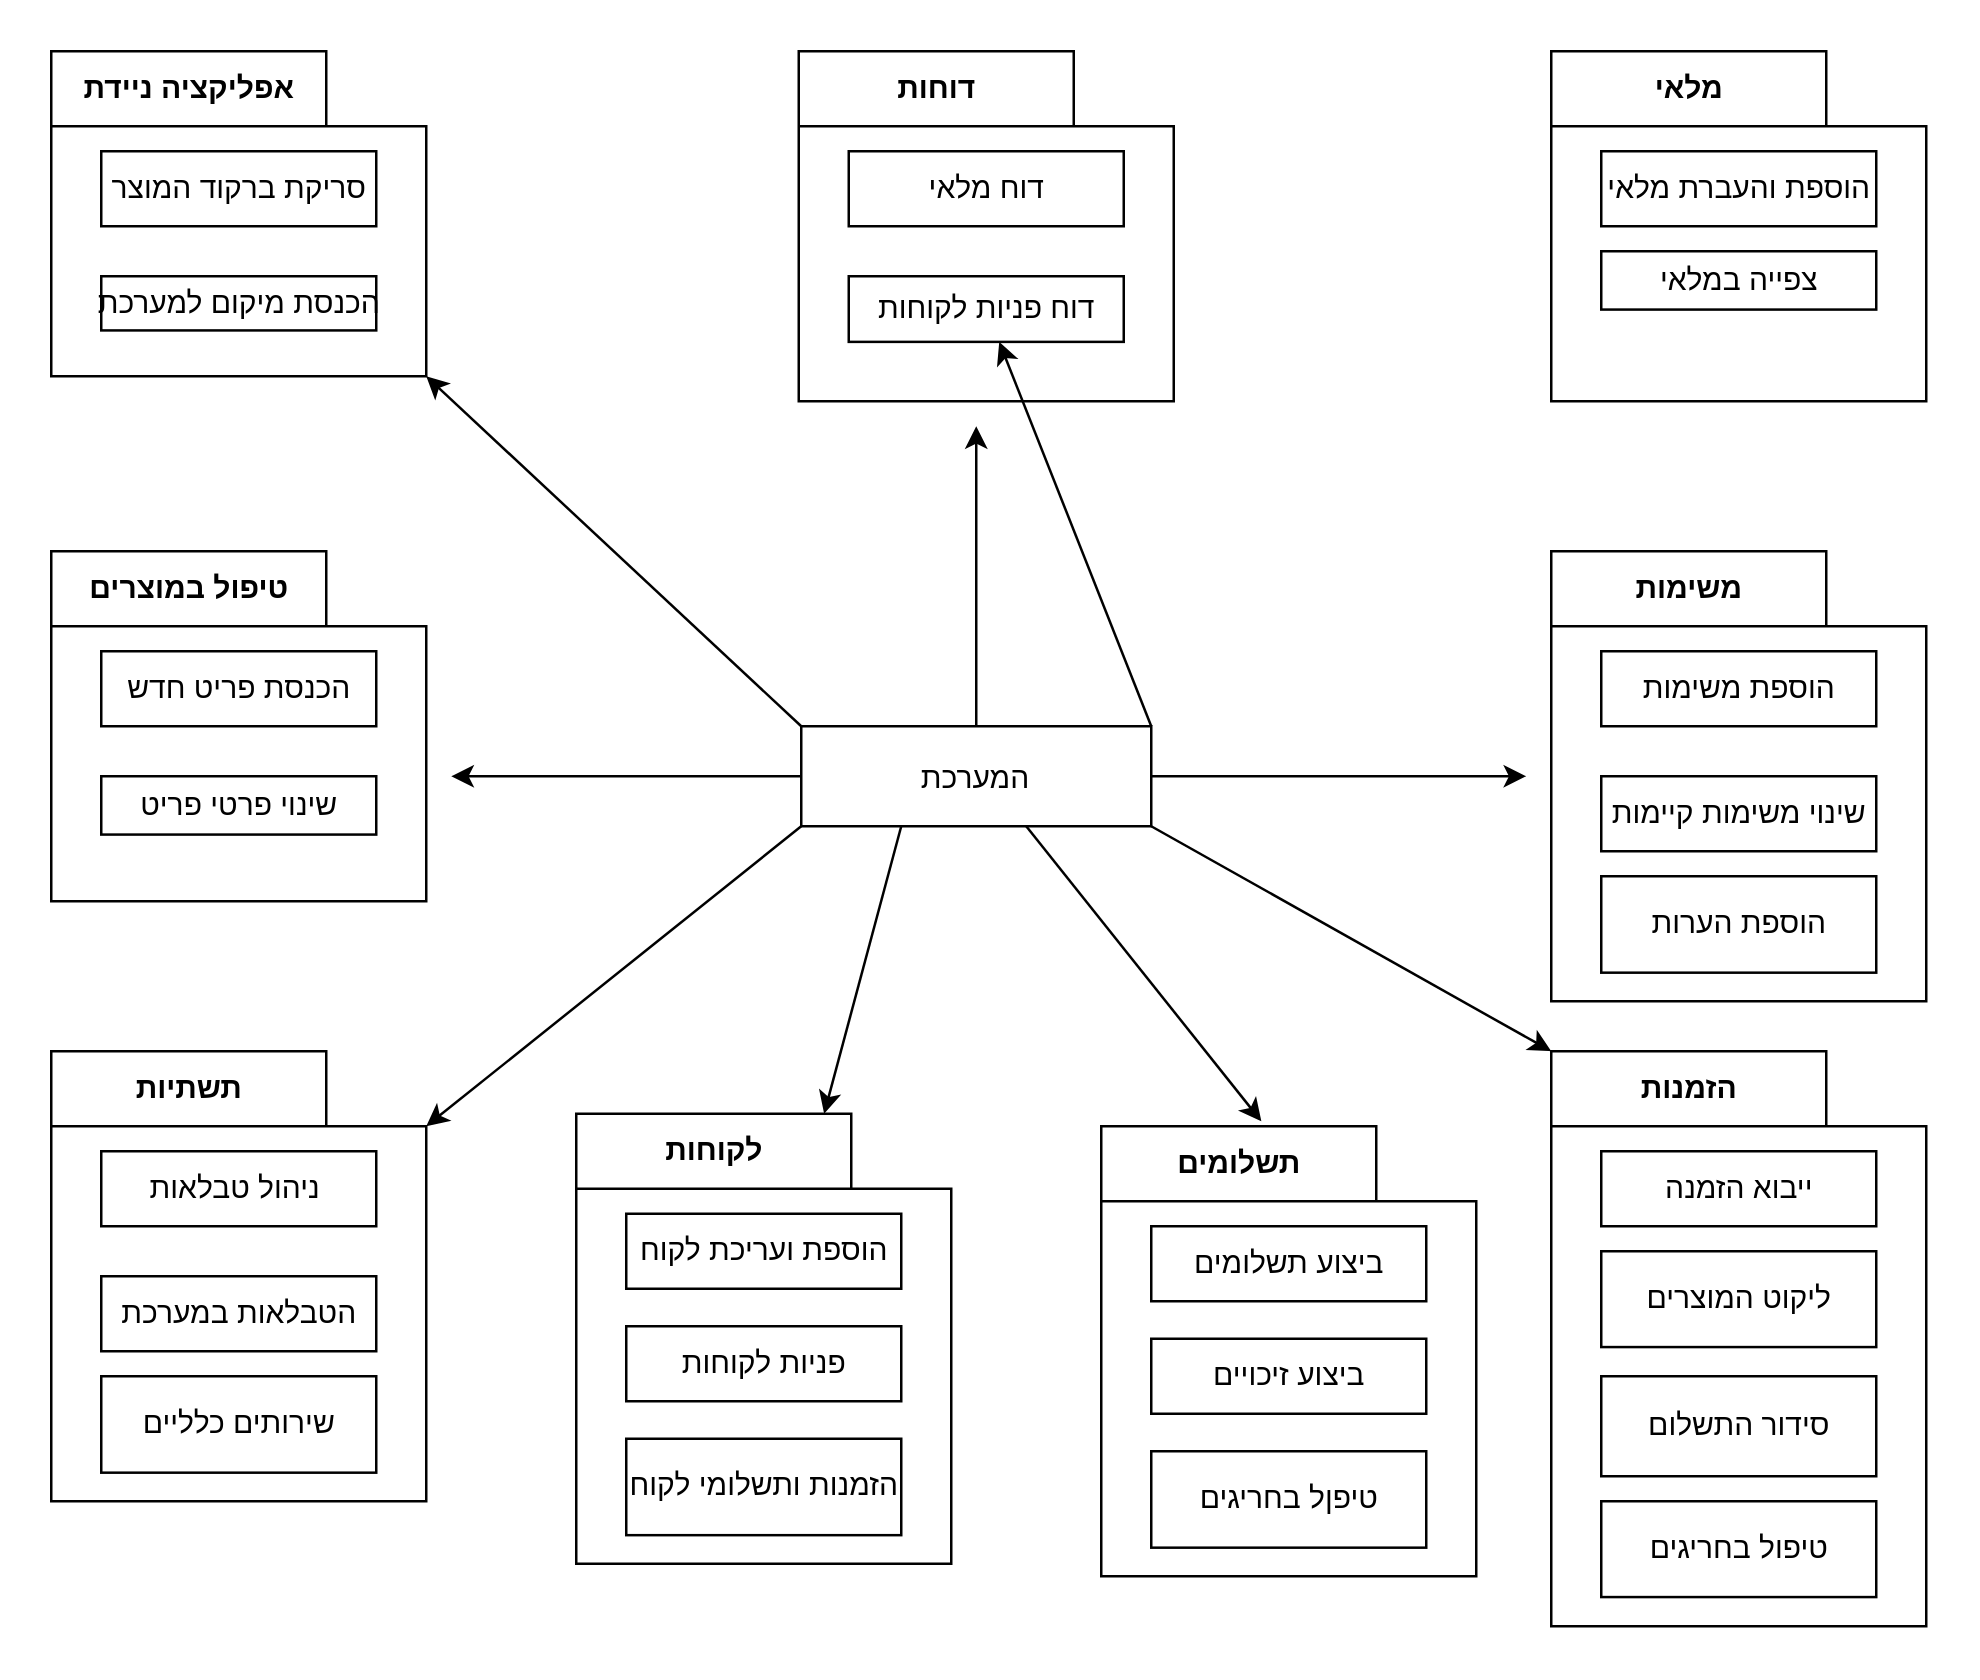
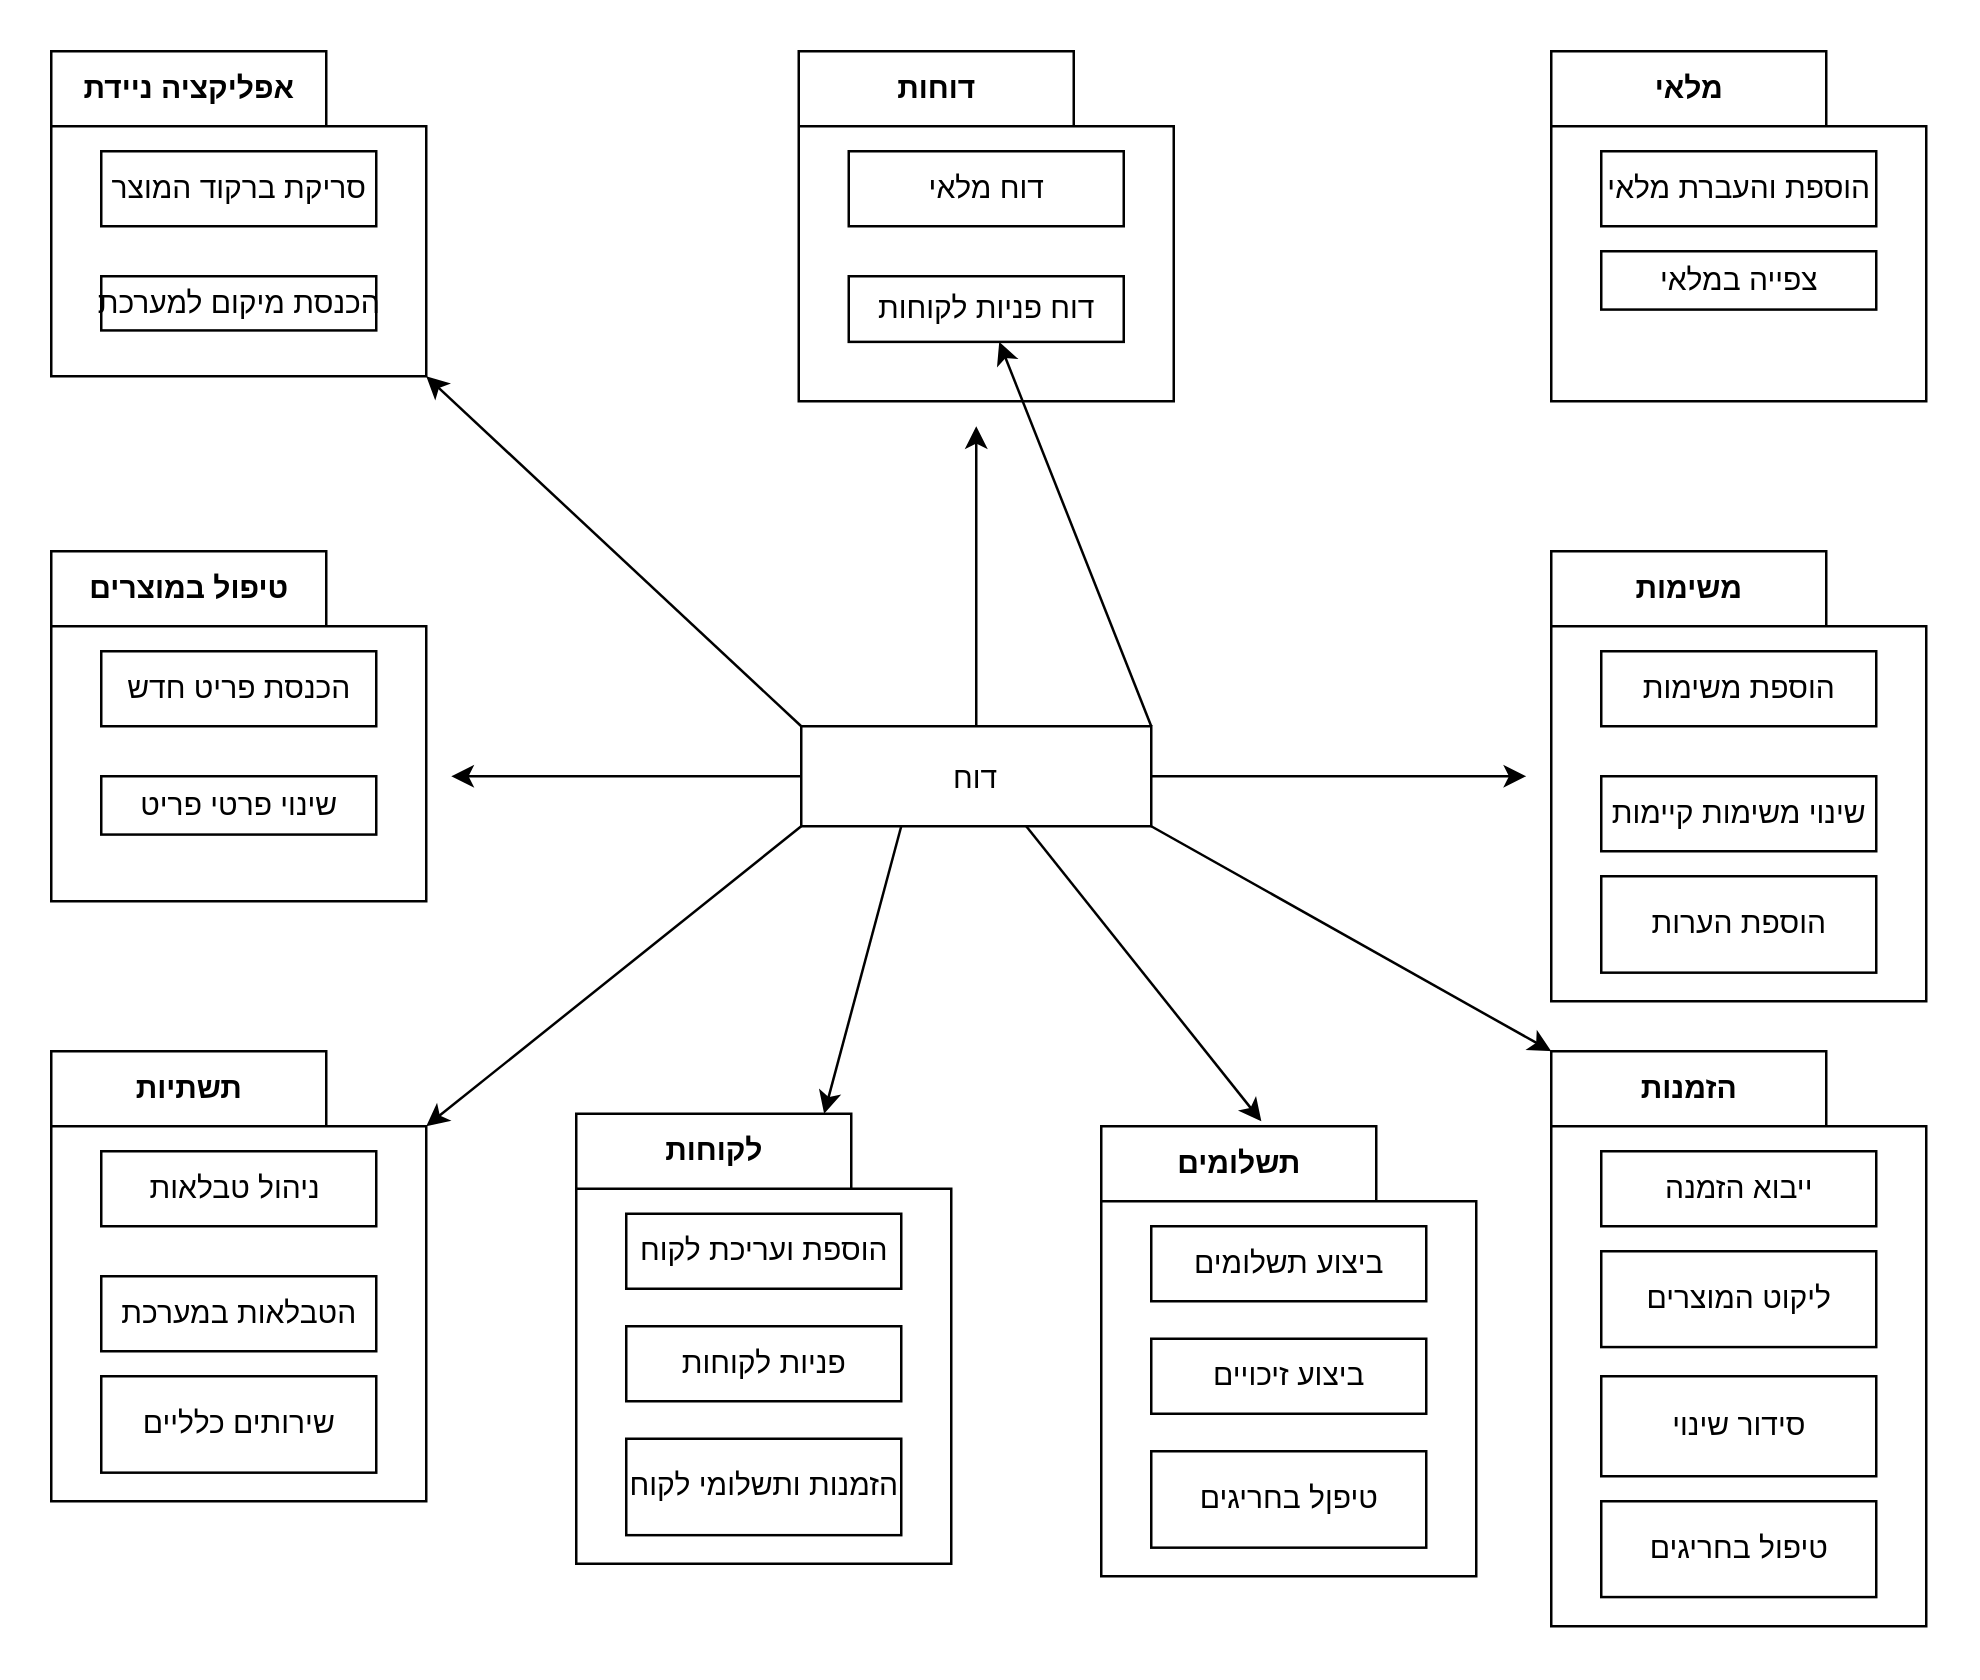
- <mxCell id="36" value="המערכת" style="text;align=center;verticalAlign=middle;dashed=0;fillColor=#ffffff;strokeColor=#000000;" parent="1" vertex="1"><mxGeometry x="320" y="290" width="140" height="40" as="geometry" /></mxCell>
+ <mxCell id="36" value="דוח" style="text;align=center;verticalAlign=middle;dashed=0;fillColor=#ffffff;strokeColor=#000000;" parent="1" vertex="1"><mxGeometry x="320" y="290" width="140" height="40" as="geometry" /></mxCell>
- <mxCell id="17" value="סידור התשלום" style="html=1;" parent="15" vertex="1"><mxGeometry x="20" y="130" width="110" height="40" as="geometry" /></mxCell>
+ <mxCell id="17" value="סידור שינוי" style="html=1;" parent="15" vertex="1"><mxGeometry x="20" y="130" width="110" height="40" as="geometry" /></mxCell>
